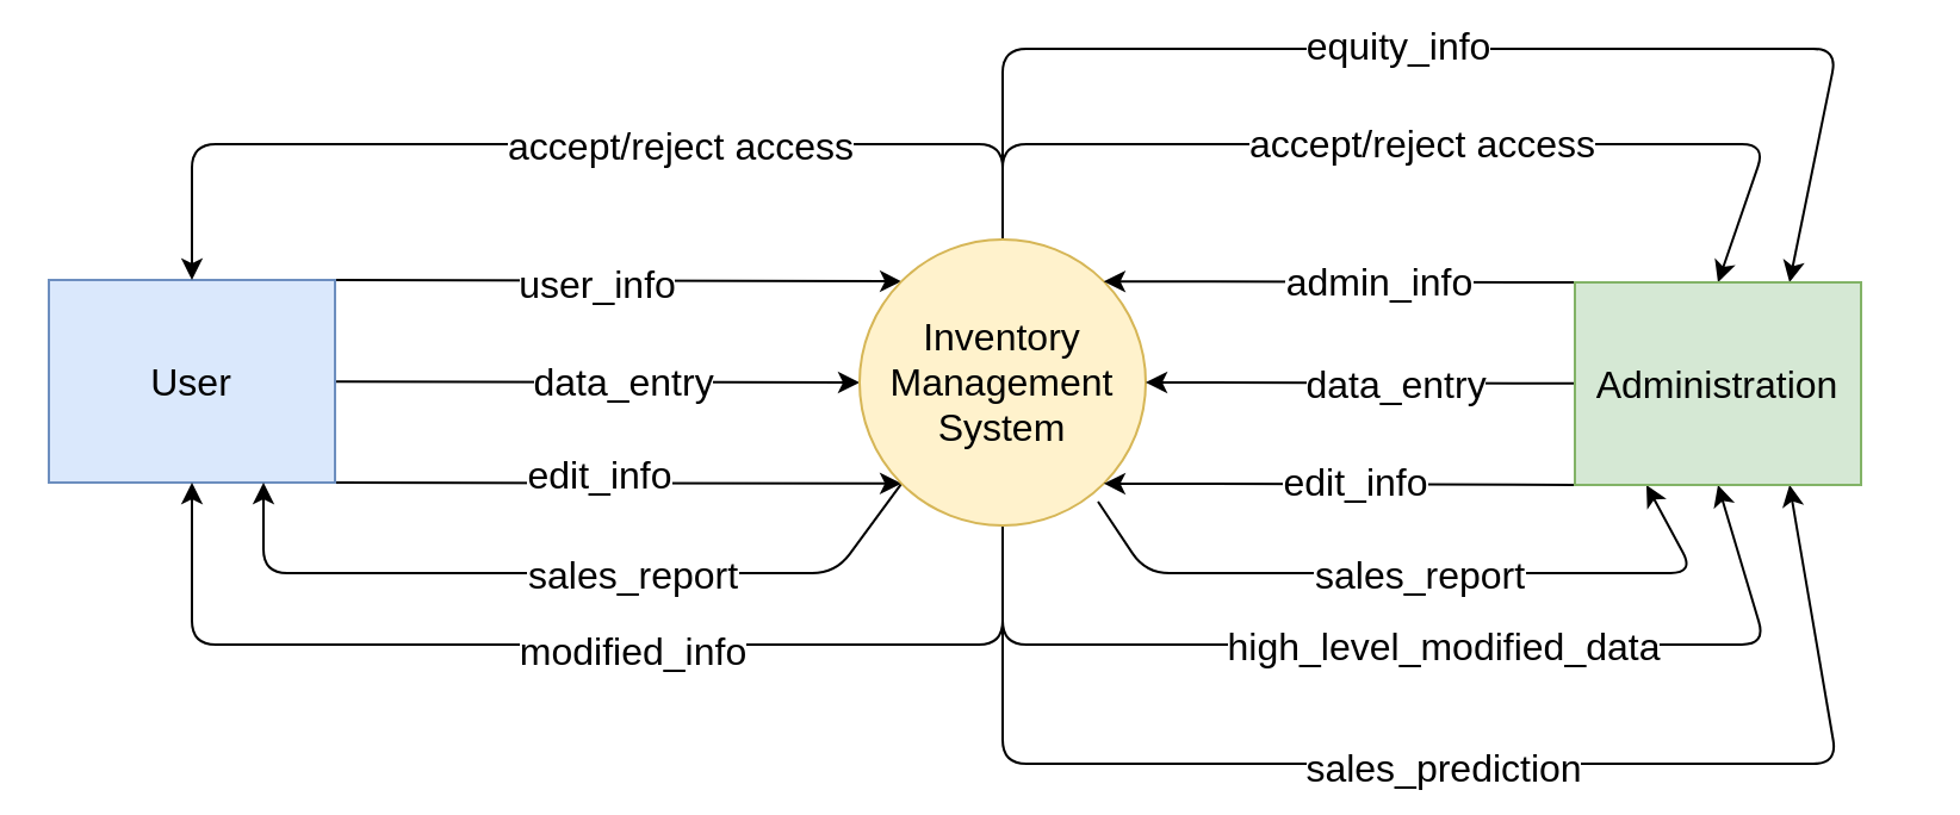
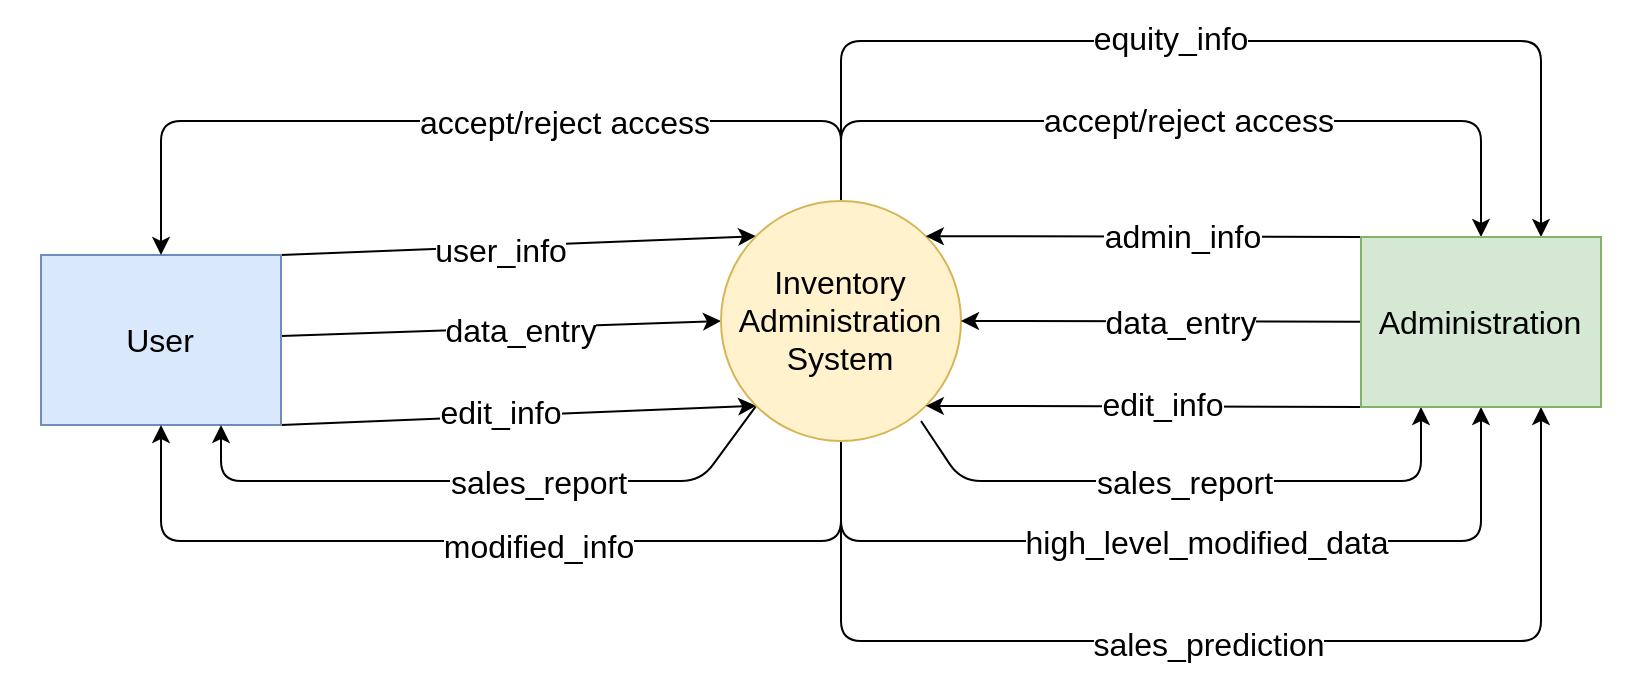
- <mxCell id="8" value="User" style="whiteSpace=wrap;html=1;fontSize=16;fillColor=#dae8fc;strokeColor=#6c8ebf;" vertex="1" parent="1"><mxGeometry x="20" y="117" width="120" height="85" as="geometry" /></mxCell>
+ <mxCell id="8" value="User" style="whiteSpace=wrap;html=1;fontSize=16;fillColor=#dae8fc;strokeColor=#6c8ebf;" vertex="1" parent="1"><mxGeometry x="20" y="127" width="120" height="85" as="geometry" /></mxCell>
- <mxCell id="25" value="Inventory&lt;br&gt;Management&lt;br&gt;System" style="ellipse;whiteSpace=wrap;html=1;fontSize=16;fillColor=#fff2cc;strokeColor=#d6b656;" vertex="1" parent="1"><mxGeometry x="360" y="100" width="120" height="120" as="geometry" /></mxCell>
+ <mxCell id="25" value="Inventory&lt;br&gt;Administration&lt;br&gt;System" style="ellipse;whiteSpace=wrap;html=1;fontSize=16;fillColor=#fff2cc;strokeColor=#d6b656;" vertex="1" parent="1"><mxGeometry x="360" y="100" width="120" height="120" as="geometry" /></mxCell>
- <mxCell id="32" value="Administration" style="whiteSpace=wrap;html=1;fontSize=16;fillColor=#d5e8d4;strokeColor=#82b366;" vertex="1" parent="1"><mxGeometry x="660" y="118" width="120" height="85" as="geometry" /></mxCell>
+ <mxCell id="32" value="Administration" style="whiteSpace=wrap;html=1;fontSize=16;fillColor=#d5e8d4;strokeColor=#82b366;" vertex="1" parent="1"><mxGeometry x="680" y="118" width="120" height="85" as="geometry" /></mxCell>
